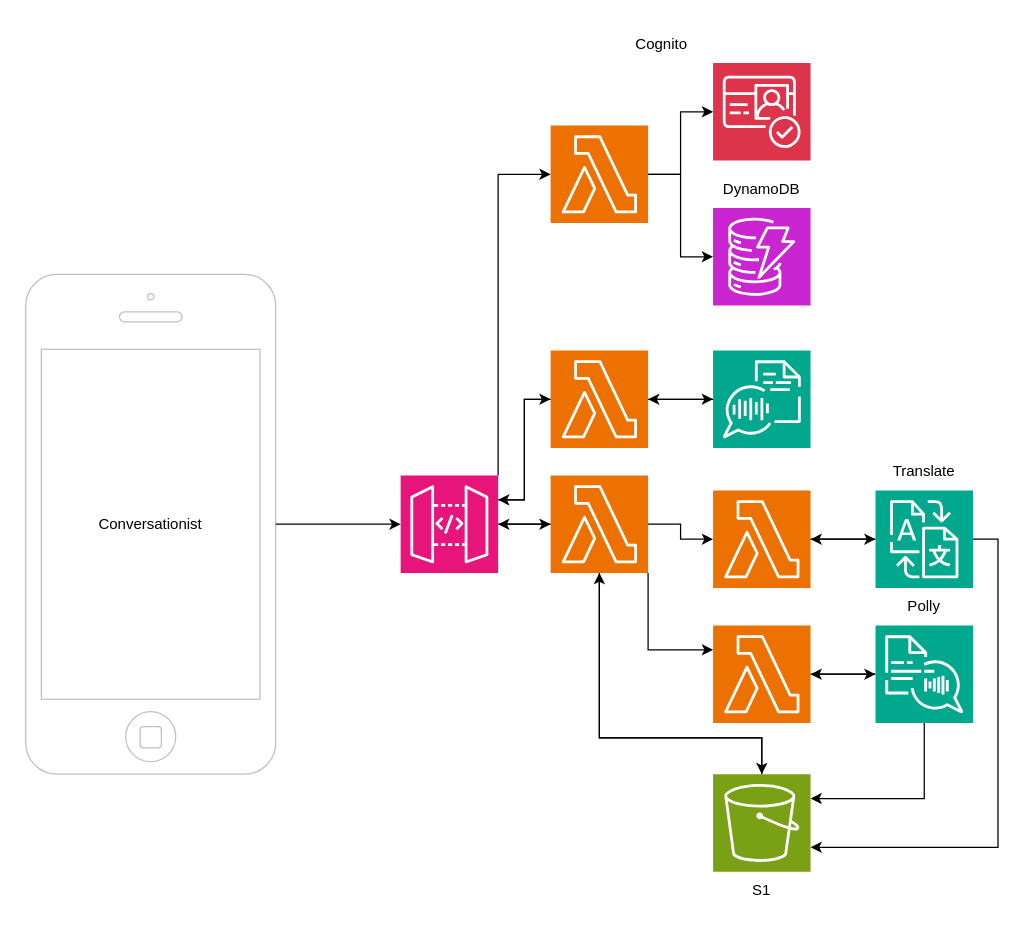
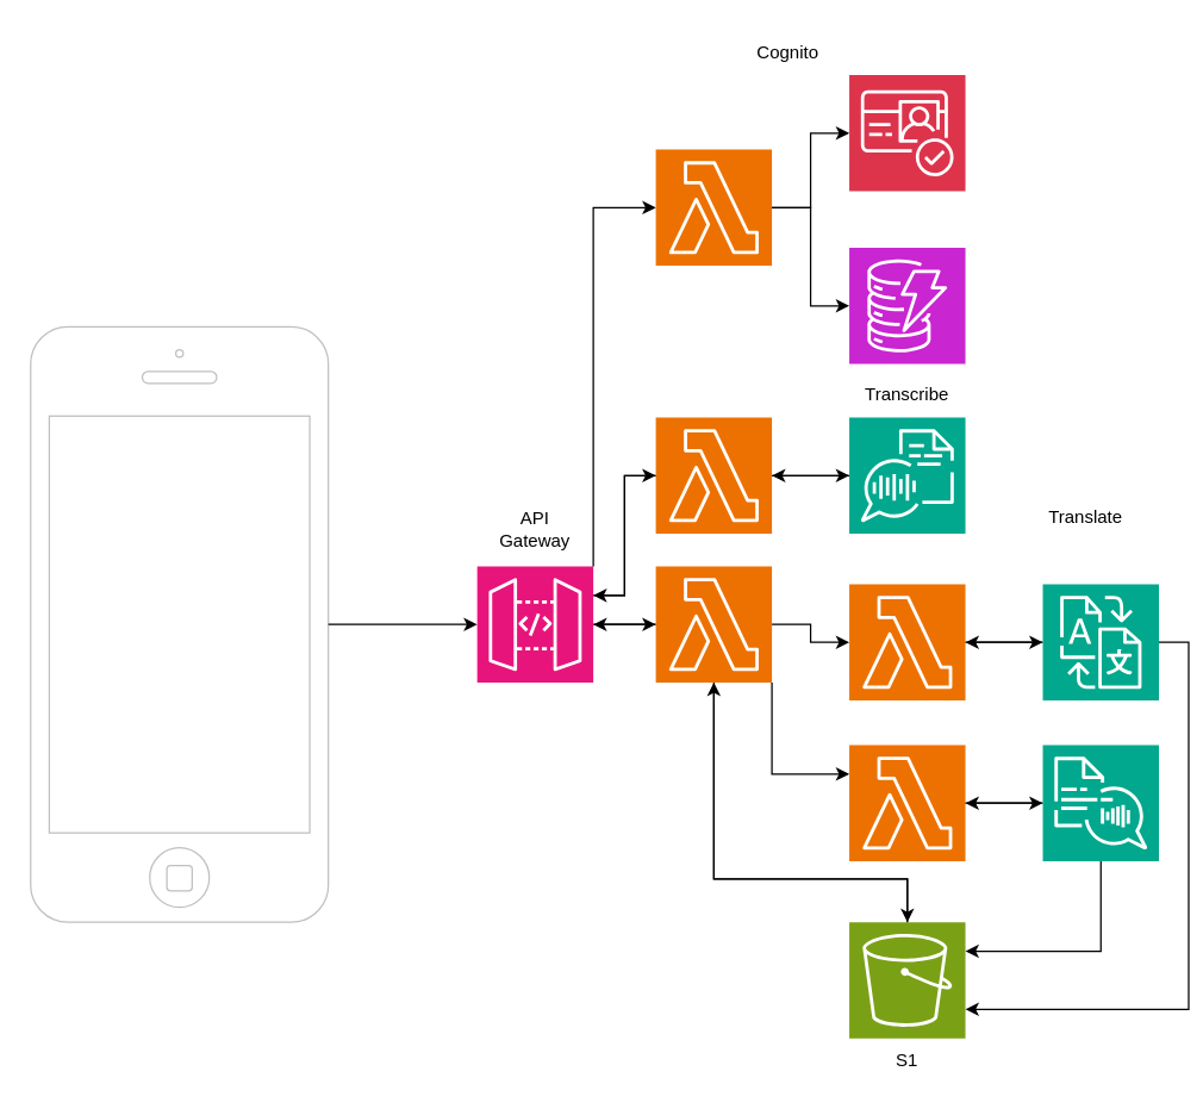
- <mxCell id="15" value="DynamoDB" style="text;strokeColor=none;align=center;fillColor=none;html=1;verticalAlign=middle;whiteSpace=wrap;rounded=0;" vertex="1" parent="1"><mxGeometry x="579" y="136" width="60" height="30" as="geometry" /></mxCell>
+ <mxCell id="20" value="Transcribe" style="text;strokeColor=none;align=center;fillColor=none;html=1;verticalAlign=middle;whiteSpace=wrap;rounded=0;" vertex="1" parent="1"><mxGeometry x="579" y="250" width="60" height="30" as="geometry" /></mxCell>
+ <mxCell id="7" value="API Gateway" style="text;strokeColor=none;align=center;fillColor=none;html=1;verticalAlign=middle;whiteSpace=wrap;rounded=0;" vertex="1" parent="1"><mxGeometry x="329" y="340" width="60" height="30" as="geometry" /></mxCell>
- <mxCell id="23" value="Translate" style="text;strokeColor=none;align=center;fillColor=none;html=1;verticalAlign=middle;whiteSpace=wrap;rounded=0;" vertex="1" parent="1"><mxGeometry x="709" y="362" width="60" height="30" as="geometry" /></mxCell>
+ <mxCell id="23" value="Translate" style="text;strokeColor=none;align=center;fillColor=none;html=1;verticalAlign=middle;whiteSpace=wrap;rounded=0;" vertex="1" parent="1"><mxGeometry x="699" y="332" width="60" height="30" as="geometry" /></mxCell>
- <mxCell id="3" value="Conversationist" style="text;strokeColor=none;align=center;fillColor=none;html=1;verticalAlign=middle;whiteSpace=wrap;rounded=0;" vertex="1" parent="1"><mxGeometry x="90" y="404" width="60" height="30" as="geometry" /></mxCell>
- <mxCell id="26" value="Polly" style="text;strokeColor=none;align=center;fillColor=none;html=1;verticalAlign=middle;whiteSpace=wrap;rounded=0;" vertex="1" parent="1"><mxGeometry x="709" y="470" width="60" height="30" as="geometry" /></mxCell>
